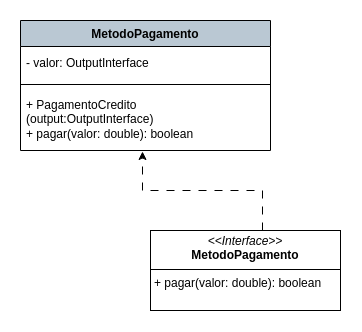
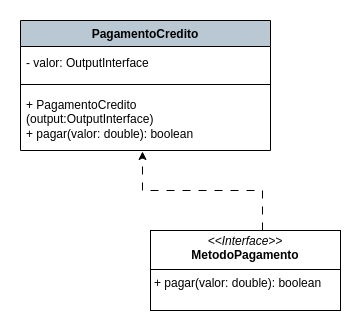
- <mxCell id="2" value="MetodoPagamento" style="swimlane;fontStyle=1;align=center;verticalAlign=top;childLayout=stackLayout;horizontal=1;startSize=26;horizontalStack=0;resizeParent=1;resizeParentMax=0;resizeLast=0;collapsible=1;marginBottom=0;whiteSpace=wrap;html=1;fillColor=#BAC8D3;" vertex="1" parent="1"><mxGeometry x="20" y="20" width="250" height="130" as="geometry" /></mxCell>
+ <mxCell id="2" value="PagamentoCredito" style="swimlane;fontStyle=1;align=center;verticalAlign=top;childLayout=stackLayout;horizontal=1;startSize=26;horizontalStack=0;resizeParent=1;resizeParentMax=0;resizeLast=0;collapsible=1;marginBottom=0;whiteSpace=wrap;html=1;fillColor=#BAC8D3;" vertex="1" parent="1"><mxGeometry x="20" y="20" width="250" height="130" as="geometry" /></mxCell>
